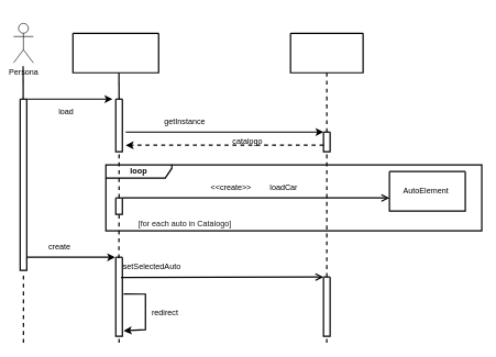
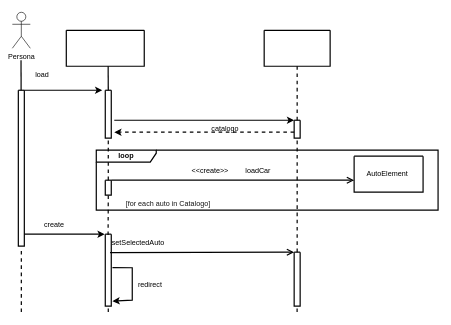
- <mxCell id="2" value="Persona" style="shape=umlActor;verticalLabelPosition=bottom;verticalAlign=top;html=1;outlineConnect=0;" parent="1" vertex="1"><mxGeometry x="20" y="35" width="30" height="60" as="geometry" /></mxCell>
+ <mxCell id="2" value="Persona" style="shape=umlActor;verticalLabelPosition=bottom;verticalAlign=top;html=1;outlineConnect=0;" parent="1" vertex="1"><mxGeometry x="20" y="20" width="30" height="60" as="geometry" /></mxCell>
- <mxCell id="13" value="load" style="text;html=1;strokeColor=none;fillColor=none;align=center;verticalAlign=middle;whiteSpace=wrap;rounded=0;labelBackgroundColor=none;strokeWidth=2;" parent="1" vertex="1"><mxGeometry x="70" y="155" width="60" height="30" as="geometry" /></mxCell>
+ <mxCell id="13" value="load" style="text;html=1;strokeColor=none;fillColor=none;align=center;verticalAlign=middle;whiteSpace=wrap;rounded=0;labelBackgroundColor=none;strokeWidth=2;" parent="1" vertex="1"><mxGeometry x="40" y="110" width="60" height="30" as="geometry" /></mxCell>
- <mxCell id="8" value="getInstance" style="text;html=1;strokeColor=none;fillColor=none;align=center;verticalAlign=middle;whiteSpace=wrap;rounded=0;labelBackgroundColor=none;strokeWidth=2;" parent="1" vertex="1"><mxGeometry x="250" y="170" width="60" height="30" as="geometry" /></mxCell>
